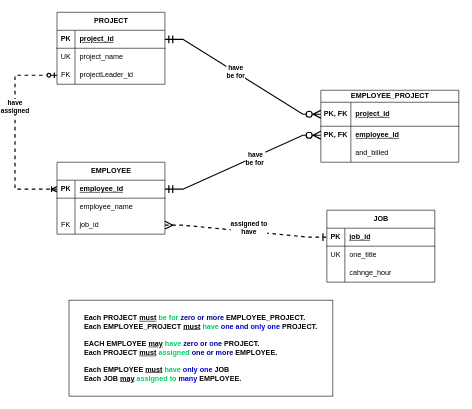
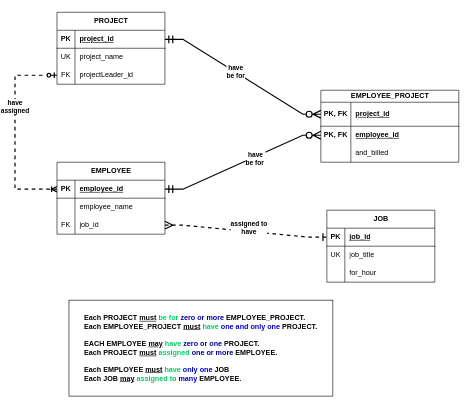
- <mxCell id="38" value="one_title" style="shape=partialRectangle;connectable=0;fillColor=none;top=0;left=0;bottom=0;right=0;align=left;spacingLeft=6;overflow=hidden;whiteSpace=wrap;html=1;" vertex="1" parent="36"><mxGeometry x="30" width="150" height="30" as="geometry"><mxRectangle width="150" height="30" as="alternateBounds" /></mxGeometry></mxCell>
+ <mxCell id="38" value="job_title" style="shape=partialRectangle;connectable=0;fillColor=none;top=0;left=0;bottom=0;right=0;align=left;spacingLeft=6;overflow=hidden;whiteSpace=wrap;html=1;" vertex="1" parent="36"><mxGeometry x="30" width="150" height="30" as="geometry"><mxRectangle width="150" height="30" as="alternateBounds" /></mxGeometry></mxCell>
- <mxCell id="41" value="cahnge_hour" style="shape=partialRectangle;connectable=0;fillColor=none;top=0;left=0;bottom=0;right=0;align=left;spacingLeft=6;overflow=hidden;whiteSpace=wrap;html=1;" vertex="1" parent="39"><mxGeometry x="30" width="150" height="30" as="geometry"><mxRectangle width="150" height="30" as="alternateBounds" /></mxGeometry></mxCell>
+ <mxCell id="41" value="for_hour" style="shape=partialRectangle;connectable=0;fillColor=none;top=0;left=0;bottom=0;right=0;align=left;spacingLeft=6;overflow=hidden;whiteSpace=wrap;html=1;" vertex="1" parent="39"><mxGeometry x="30" width="150" height="30" as="geometry"><mxRectangle width="150" height="30" as="alternateBounds" /></mxGeometry></mxCell>
